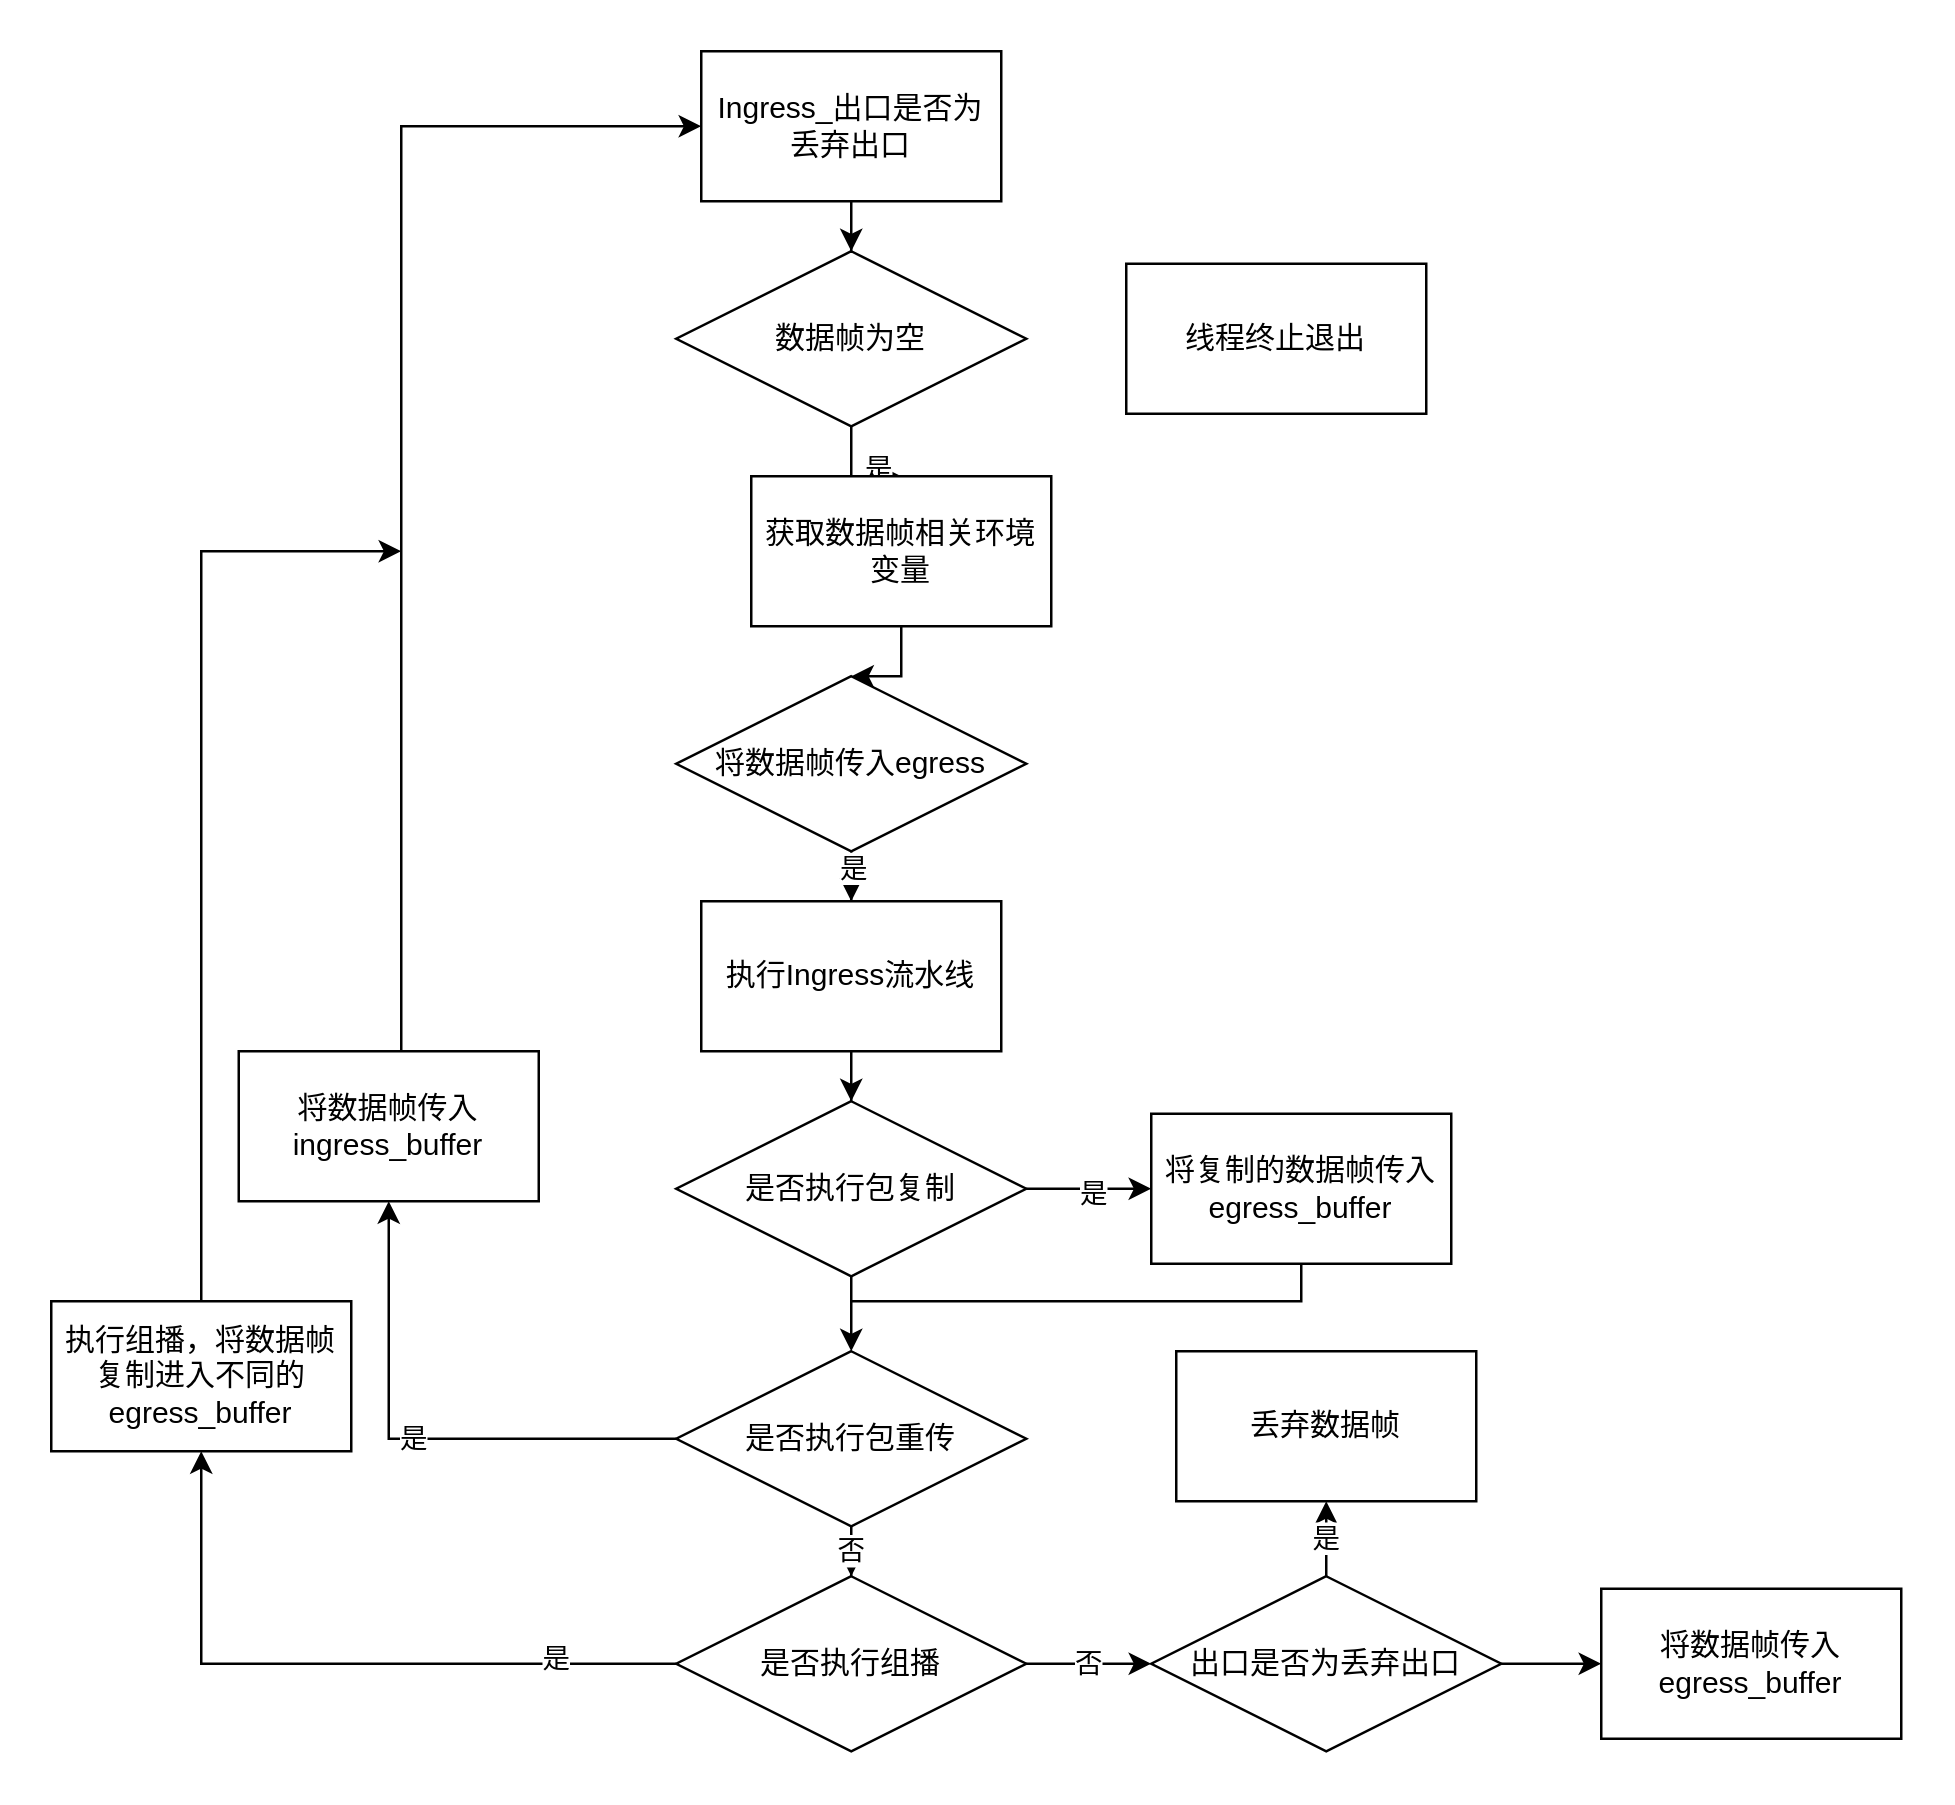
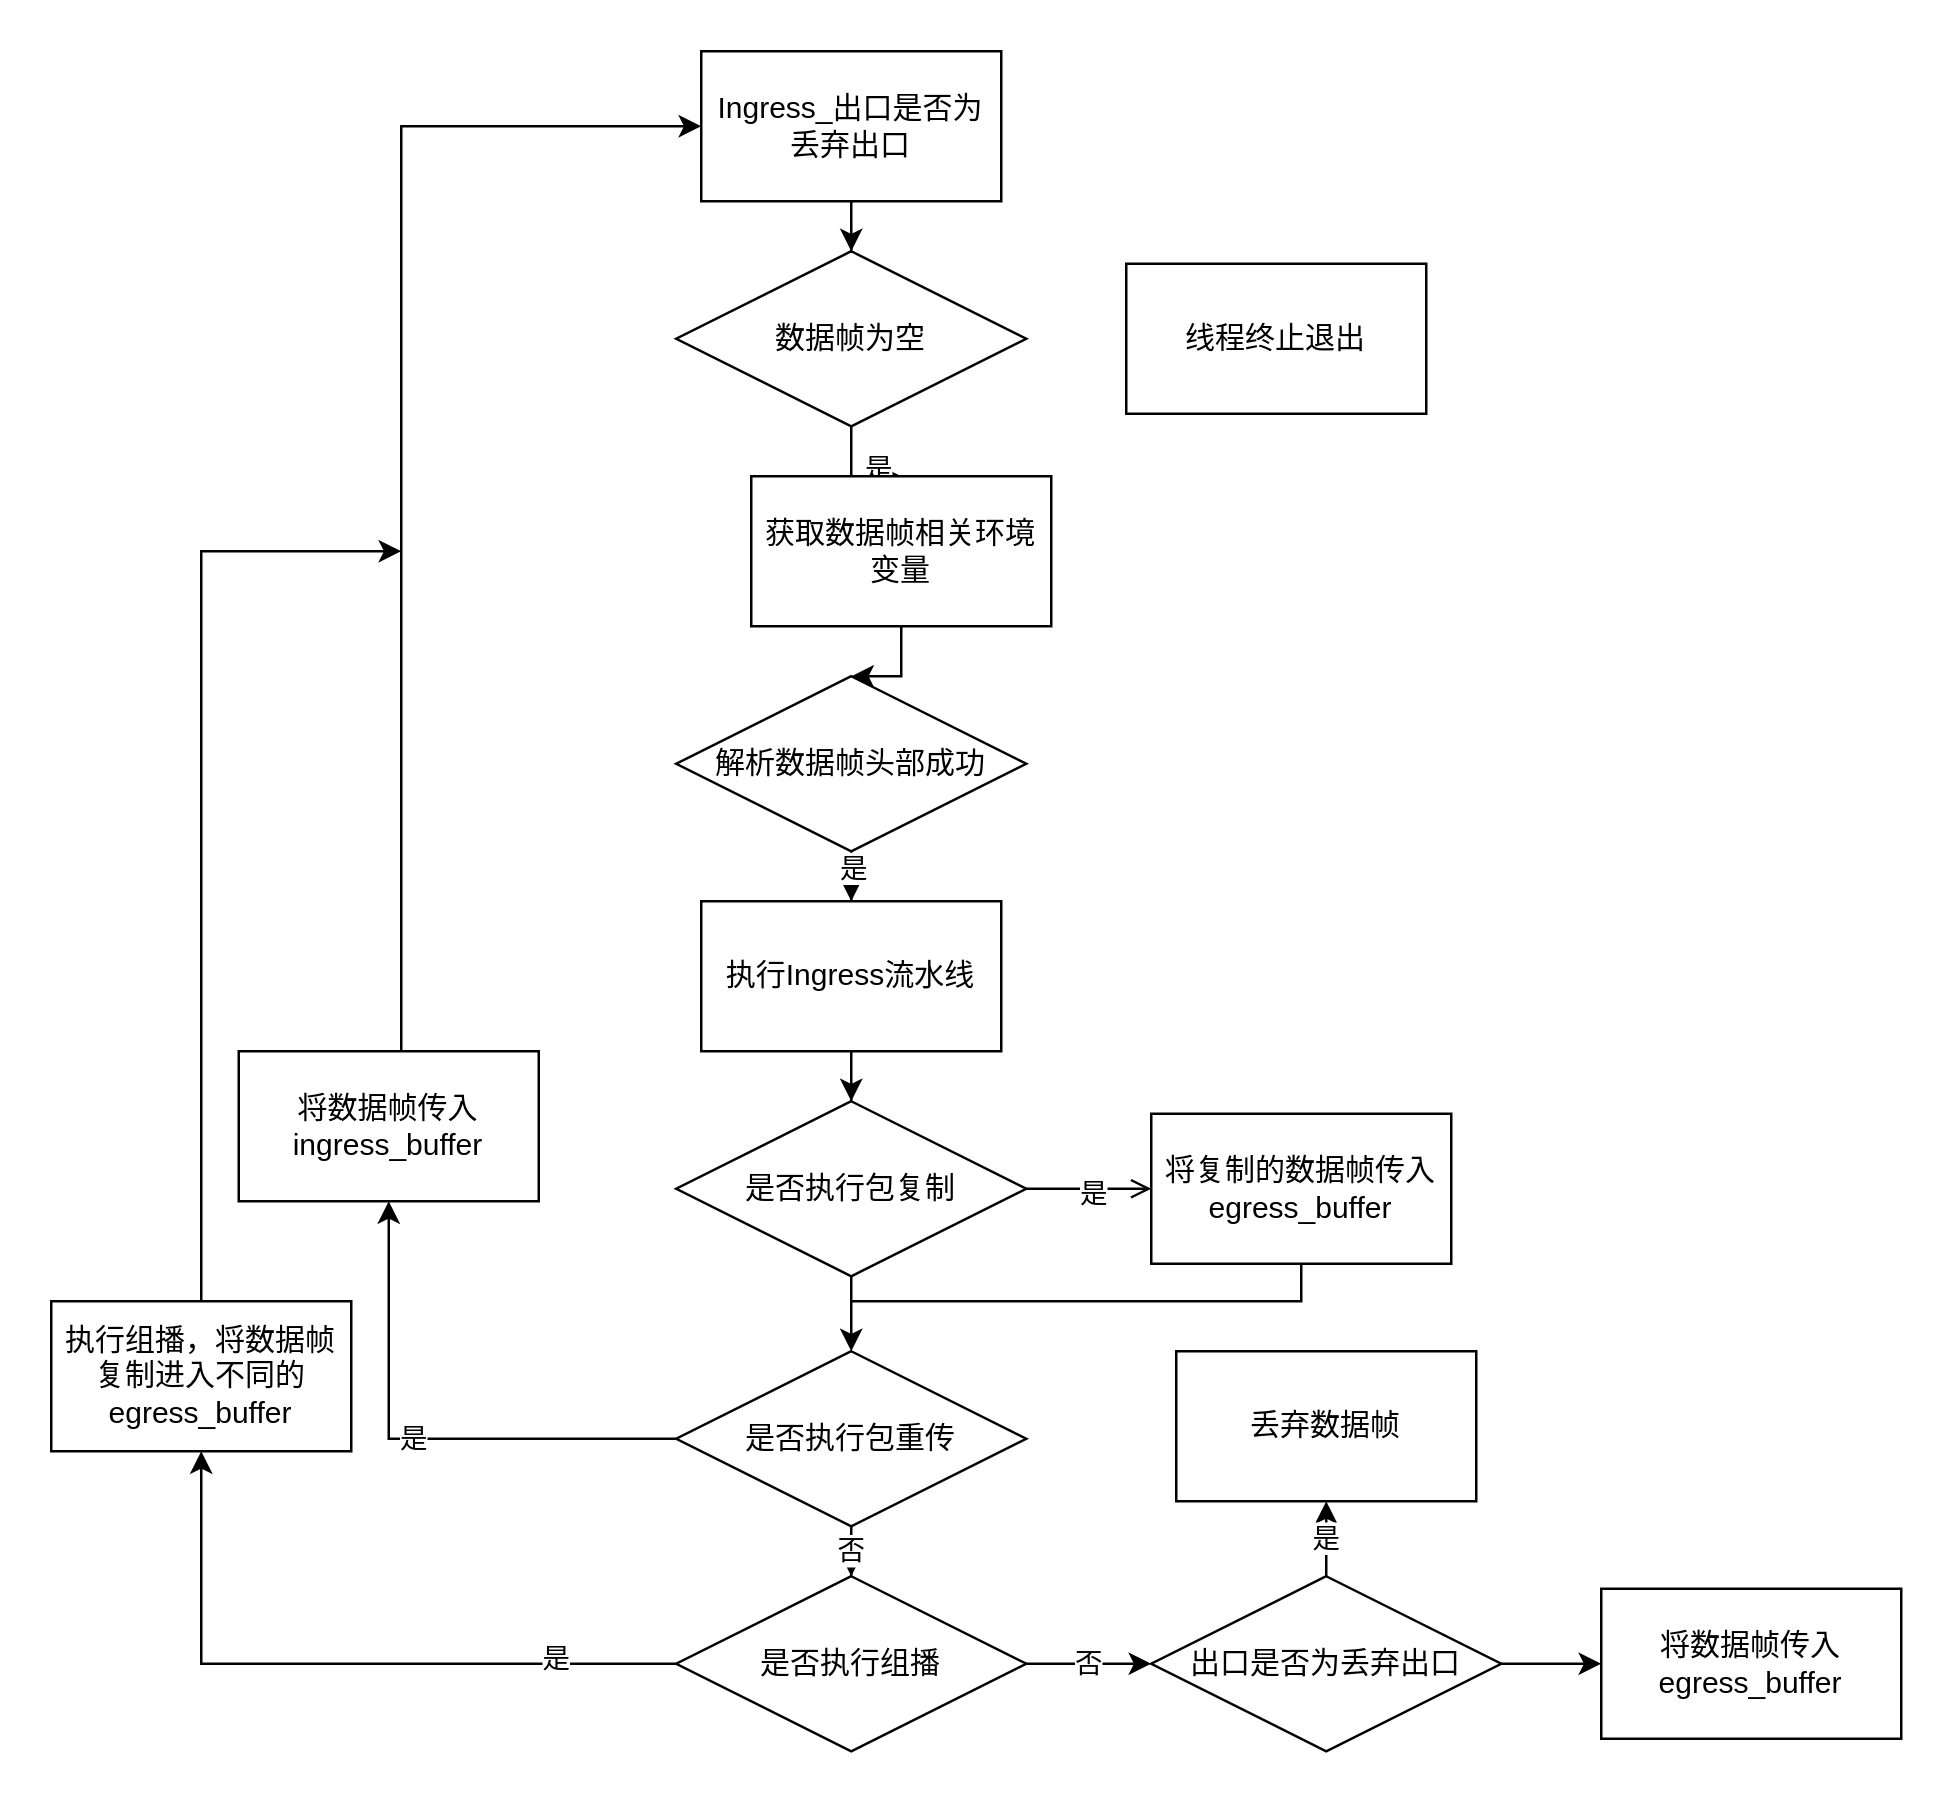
- <mxCell id="11" value="将数据帧传入egress" style="rhombus;whiteSpace=wrap;html=1;" vertex="1" parent="1"><mxGeometry x="270" y="270" width="140" height="70" as="geometry" /></mxCell>
+ <mxCell id="11" value="解析数据帧头部成功" style="rhombus;whiteSpace=wrap;html=1;" vertex="1" parent="1"><mxGeometry x="270" y="270" width="140" height="70" as="geometry" /></mxCell>
- <mxCell id="15" value="" style="edgeStyle=orthogonalEdgeStyle;rounded=0;orthogonalLoop=1;jettySize=auto;html=1;" edge="1" parent="1" source="18" target="19"><mxGeometry relative="1" as="geometry" /></mxCell>
+ <mxCell id="15" value="" style="edgeStyle=orthogonalEdgeStyle;rounded=0;orthogonalLoop=1;jettySize=auto;html=1;endArrow=open;" edge="1" parent="1" source="18" target="19"><mxGeometry relative="1" as="geometry" /></mxCell>
